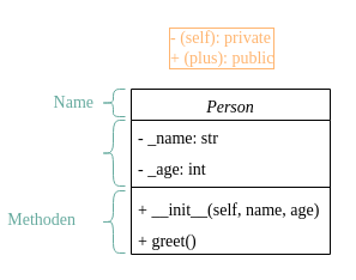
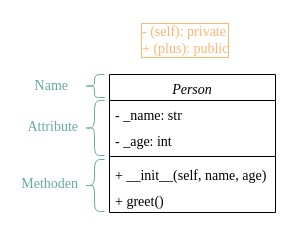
- <mxCell id="11" value="Name" style="text;html=1;strokeColor=none;fillColor=none;align=right;verticalAlign=middle;whiteSpace=wrap;rounded=0;fontFamily=Source Sans Pro;fontSize=14;fontColor=#67AB9F;" vertex="1" parent="1"><mxGeometry x="20" y="70.5" width="60" height="30" as="geometry" /></mxCell>
+ <mxCell id="11" value="Name" style="text;html=1;strokeColor=none;fillColor=none;align=right;verticalAlign=middle;whiteSpace=wrap;rounded=0;fontFamily=Source Sans Pro;fontSize=14;fontColor=#67AB9F;" vertex="1" parent="1"><mxGeometry x="10" y="70.5" width="60" height="30" as="geometry" /></mxCell>
+ <mxCell id="12" value="Attribute" style="text;html=1;strokeColor=none;fillColor=none;align=right;verticalAlign=middle;whiteSpace=wrap;rounded=0;fontFamily=Source Sans Pro;fontSize=14;fontColor=#67AB9F;" vertex="1" parent="1"><mxGeometry x="20" y="112" width="60" height="30" as="geometry" /></mxCell>
- <mxCell id="13" value="Methoden" style="text;html=1;strokeColor=none;fillColor=none;align=right;verticalAlign=middle;whiteSpace=wrap;rounded=0;fontFamily=Source Sans Pro;fontSize=14;fontColor=#67AB9F;" vertex="1" parent="1"><mxGeometry x="5" y="169" width="60" height="30" as="geometry" /></mxCell>
+ <mxCell id="13" value="Methoden" style="text;html=1;strokeColor=none;fillColor=none;align=right;verticalAlign=middle;whiteSpace=wrap;rounded=0;fontFamily=Source Sans Pro;fontSize=14;fontColor=#67AB9F;" vertex="1" parent="1"><mxGeometry x="20" y="169" width="60" height="30" as="geometry" /></mxCell>
